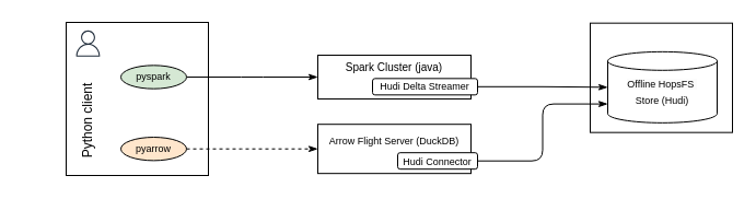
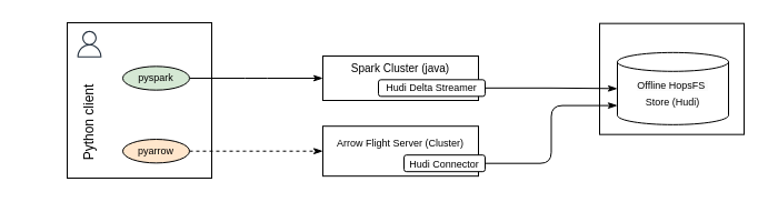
- <mxCell id="21" value="&lt;p style=&quot;line-height: 100%;&quot;&gt;&lt;font style=&quot;font-size: 9px;&quot;&gt;Arrow Flight Server (DuckDB)&lt;/font&gt;&lt;/p&gt;" style="text;html=1;align=center;verticalAlign=middle;whiteSpace=wrap;rounded=0;" parent="19" vertex="1"><mxGeometry width="140" height="30" as="geometry" /></mxCell>
+ <mxCell id="21" value="&lt;p style=&quot;line-height: 100%;&quot;&gt;&lt;font style=&quot;font-size: 9px;&quot;&gt;Arrow Flight Server (Cluster)&lt;/font&gt;&lt;/p&gt;" style="text;html=1;align=center;verticalAlign=middle;whiteSpace=wrap;rounded=0;" parent="19" vertex="1"><mxGeometry width="140" height="30" as="geometry" /></mxCell>
